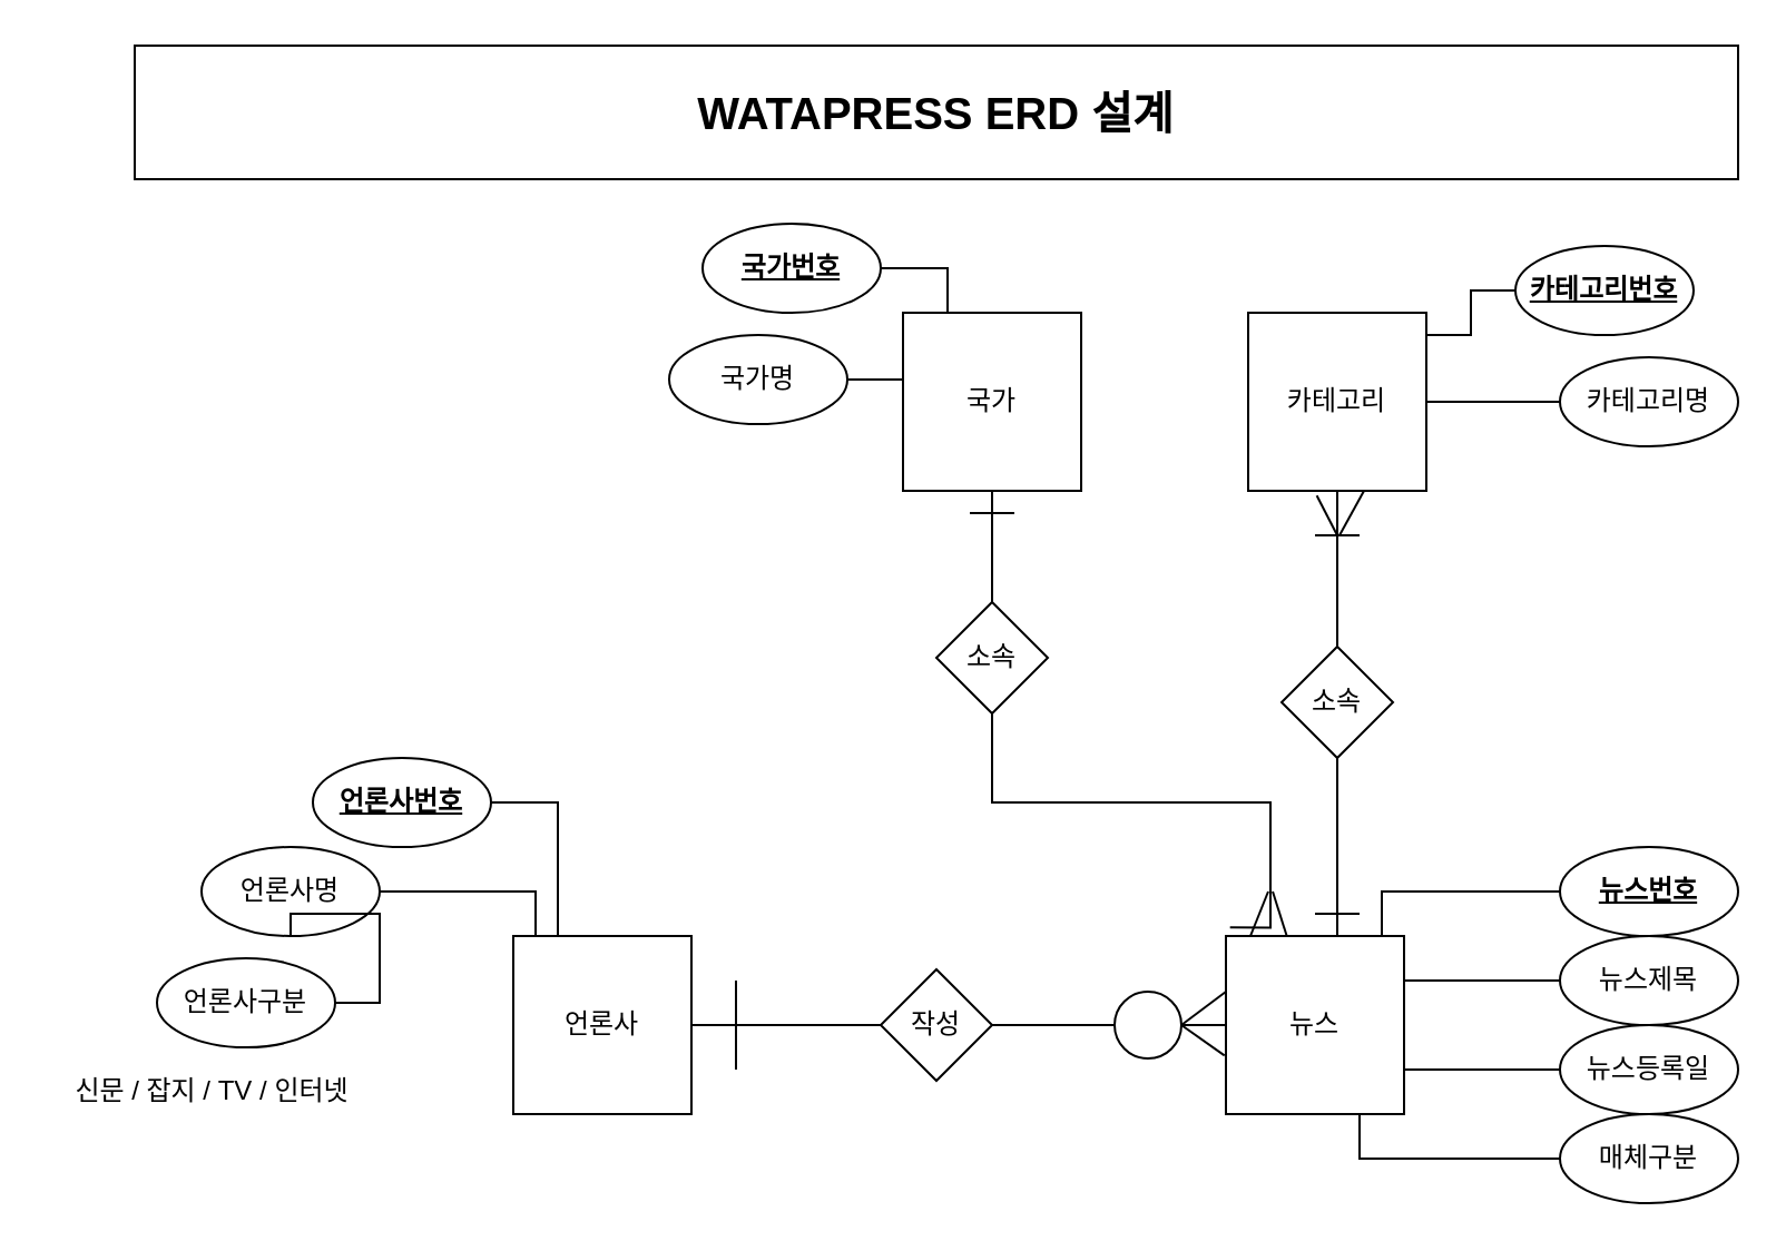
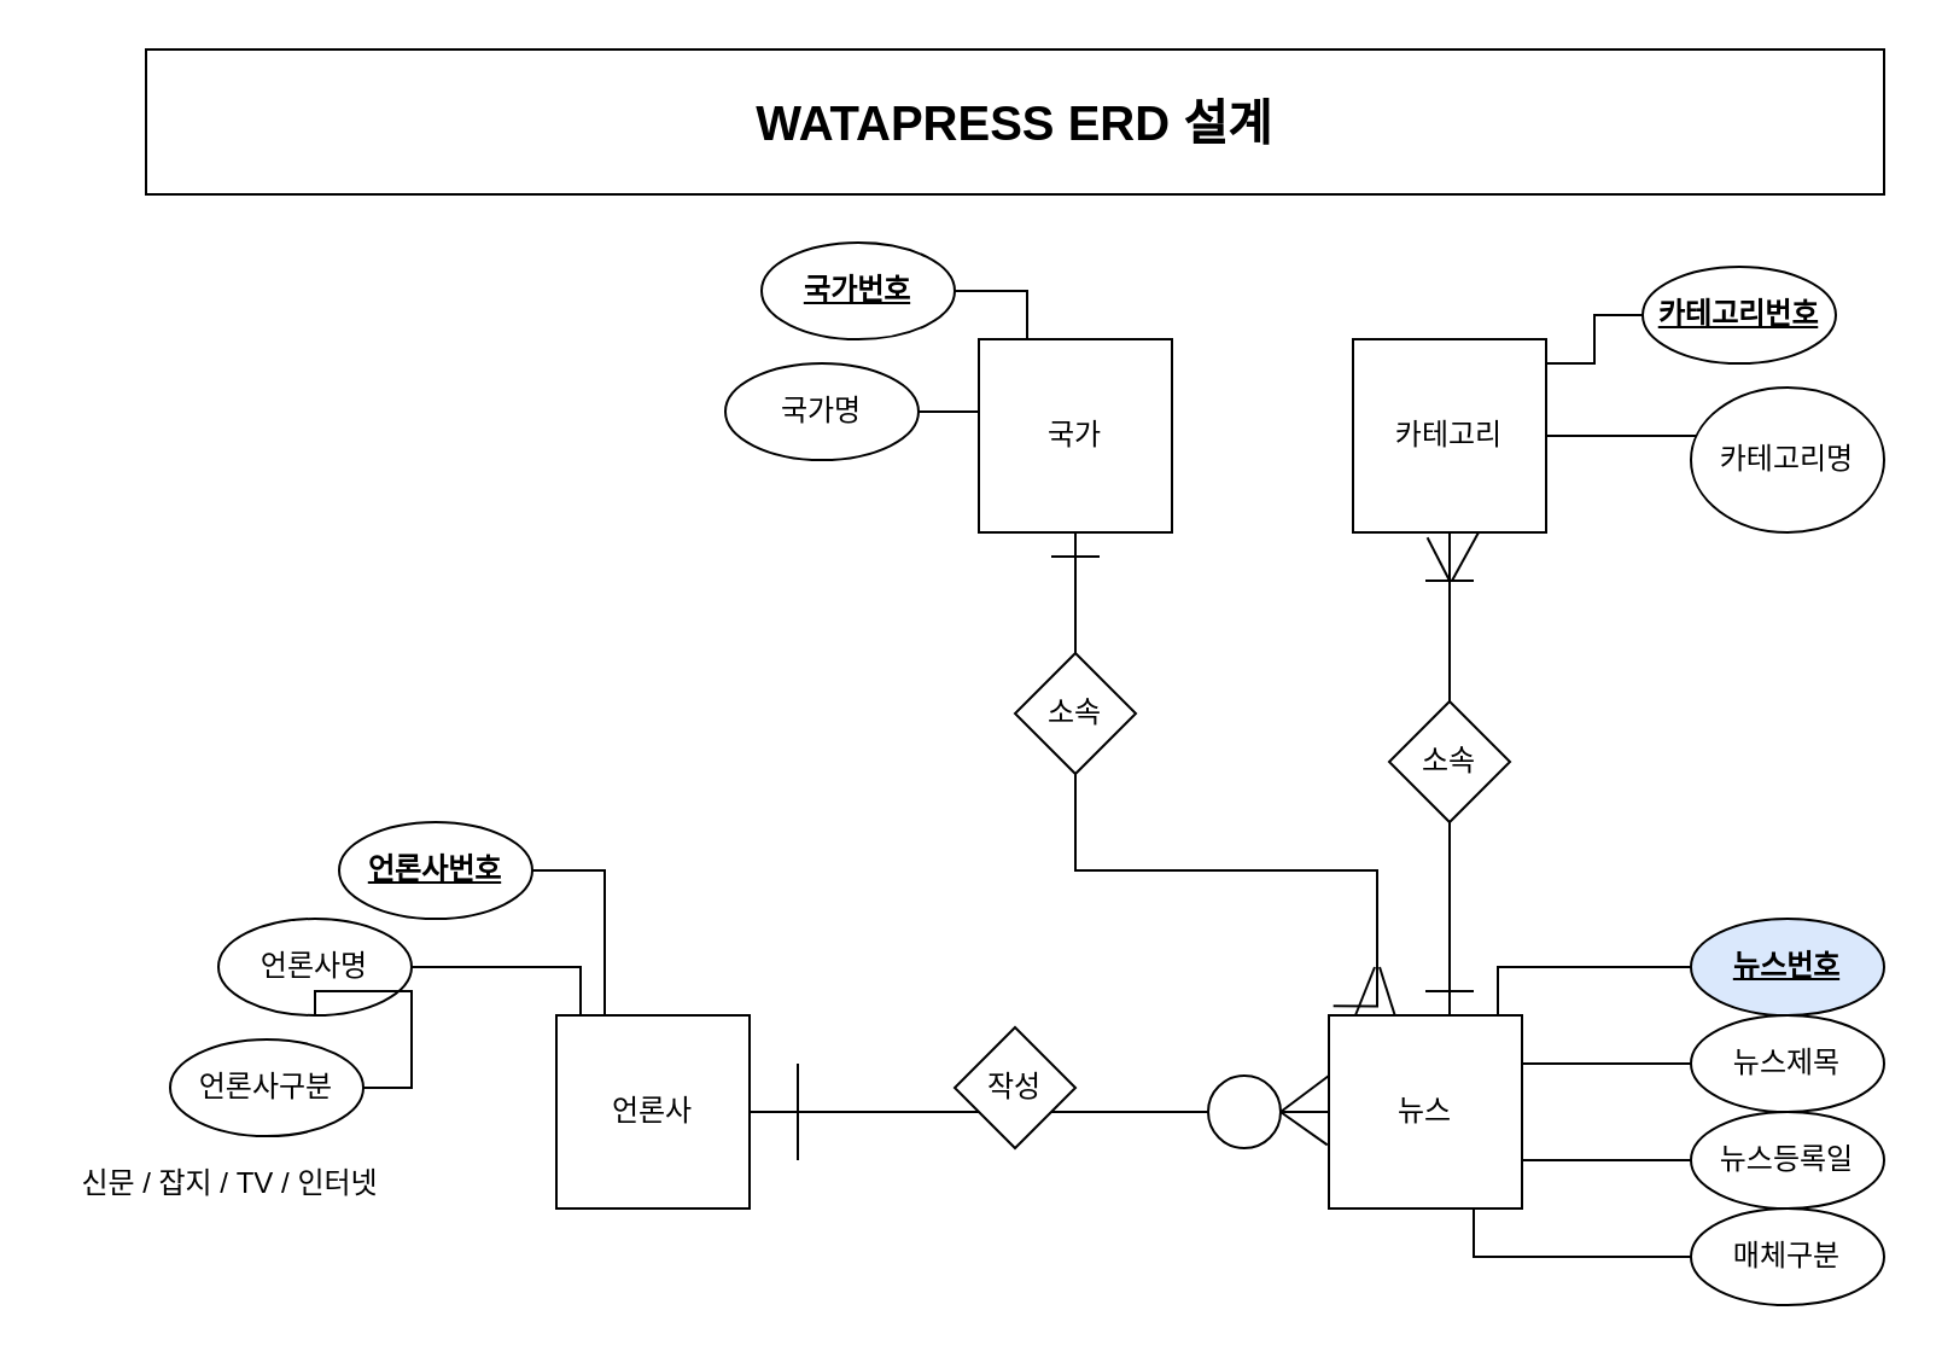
- <mxCell id="31" value="카테고리명" style="ellipse;whiteSpace=wrap;html=1;" vertex="1" parent="1"><mxGeometry x="700" y="160" width="80" height="40" as="geometry" /></mxCell>
+ <mxCell id="31" value="카테고리명" style="ellipse;whiteSpace=wrap;html=1;" vertex="1" parent="1"><mxGeometry x="700" y="160" width="80" height="60" as="geometry" /></mxCell>
- <mxCell id="4" value="&lt;u&gt;&lt;b&gt;뉴스번호&lt;/b&gt;&lt;/u&gt;" style="ellipse;whiteSpace=wrap;html=1;" vertex="1" parent="1"><mxGeometry x="700" y="380" width="80" height="40" as="geometry" /></mxCell>
+ <mxCell id="4" value="&lt;u&gt;&lt;b&gt;뉴스번호&lt;/b&gt;&lt;/u&gt;" style="ellipse;whiteSpace=wrap;html=1;fillColor=#dae8fc;" vertex="1" parent="1"><mxGeometry x="700" y="380" width="80" height="40" as="geometry" /></mxCell>
- <mxCell id="25" value="작성" style="rhombus;whiteSpace=wrap;html=1;" vertex="1" parent="1"><mxGeometry x="395" y="435" width="50" height="50" as="geometry" /></mxCell>
+ <mxCell id="25" value="작성" style="rhombus;whiteSpace=wrap;html=1;" vertex="1" parent="1"><mxGeometry x="395" y="425" width="50" height="50" as="geometry" /></mxCell>
